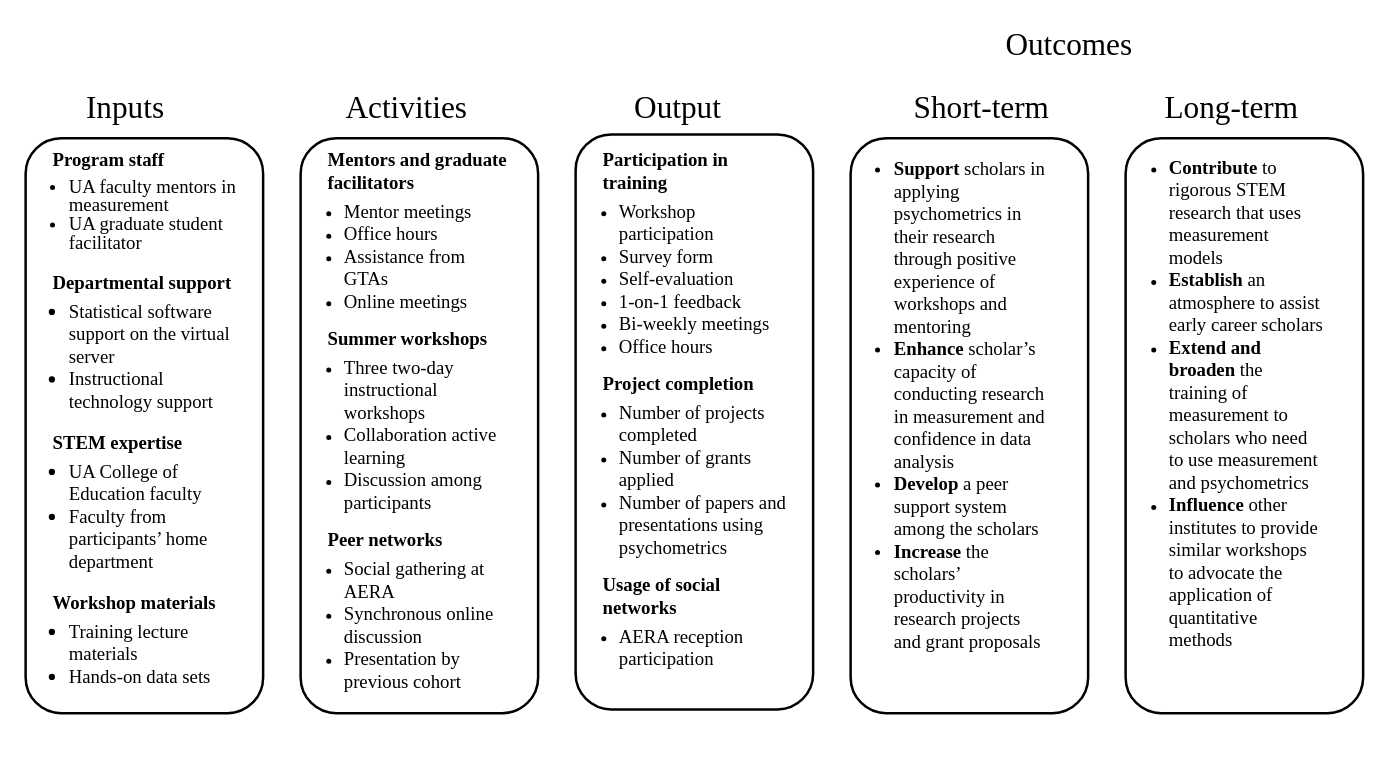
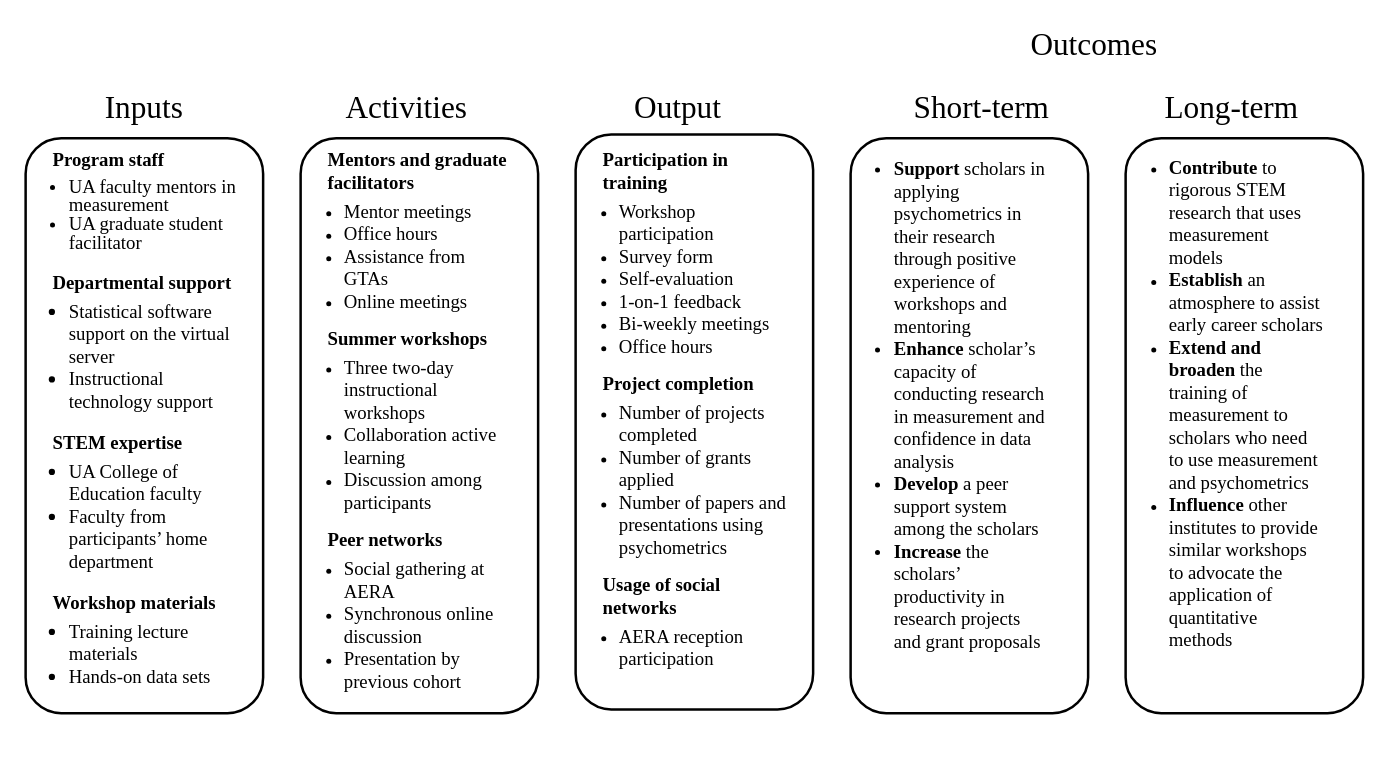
- <mxCell id="22" value="&lt;font style=&quot;font-size: 25px;&quot; face=&quot;Times New Roman&quot;&gt;Outcomes&lt;/font&gt;" style="text;html=1;align=center;verticalAlign=middle;whiteSpace=wrap;rounded=0;" vertex="1" parent="1"><mxGeometry x="790" y="20" width="130" height="30" as="geometry" /></mxCell>
+ <mxCell id="22" value="&lt;font style=&quot;font-size: 25px;&quot; face=&quot;Times New Roman&quot;&gt;Outcomes&lt;/font&gt;" style="text;html=1;align=center;verticalAlign=middle;whiteSpace=wrap;rounded=0;" vertex="1" parent="1"><mxGeometry x="810" width="130" height="30" as="geometry" y="20" /></mxCell>
- <mxCell id="17" value="&lt;font style=&quot;font-size: 25px;&quot; face=&quot;Times New Roman&quot;&gt;Inputs&lt;/font&gt;" style="text;html=1;align=center;verticalAlign=middle;whiteSpace=wrap;rounded=0;" vertex="1" parent="1"><mxGeometry x="70" y="70" width="60" height="30" as="geometry" /></mxCell>
+ <mxCell id="17" value="&lt;font style=&quot;font-size: 25px;&quot; face=&quot;Times New Roman&quot;&gt;Inputs&lt;/font&gt;" style="text;html=1;align=center;verticalAlign=middle;whiteSpace=wrap;rounded=0;" vertex="1" parent="1"><mxGeometry x="85" y="70" width="60" height="30" as="geometry" /></mxCell>
